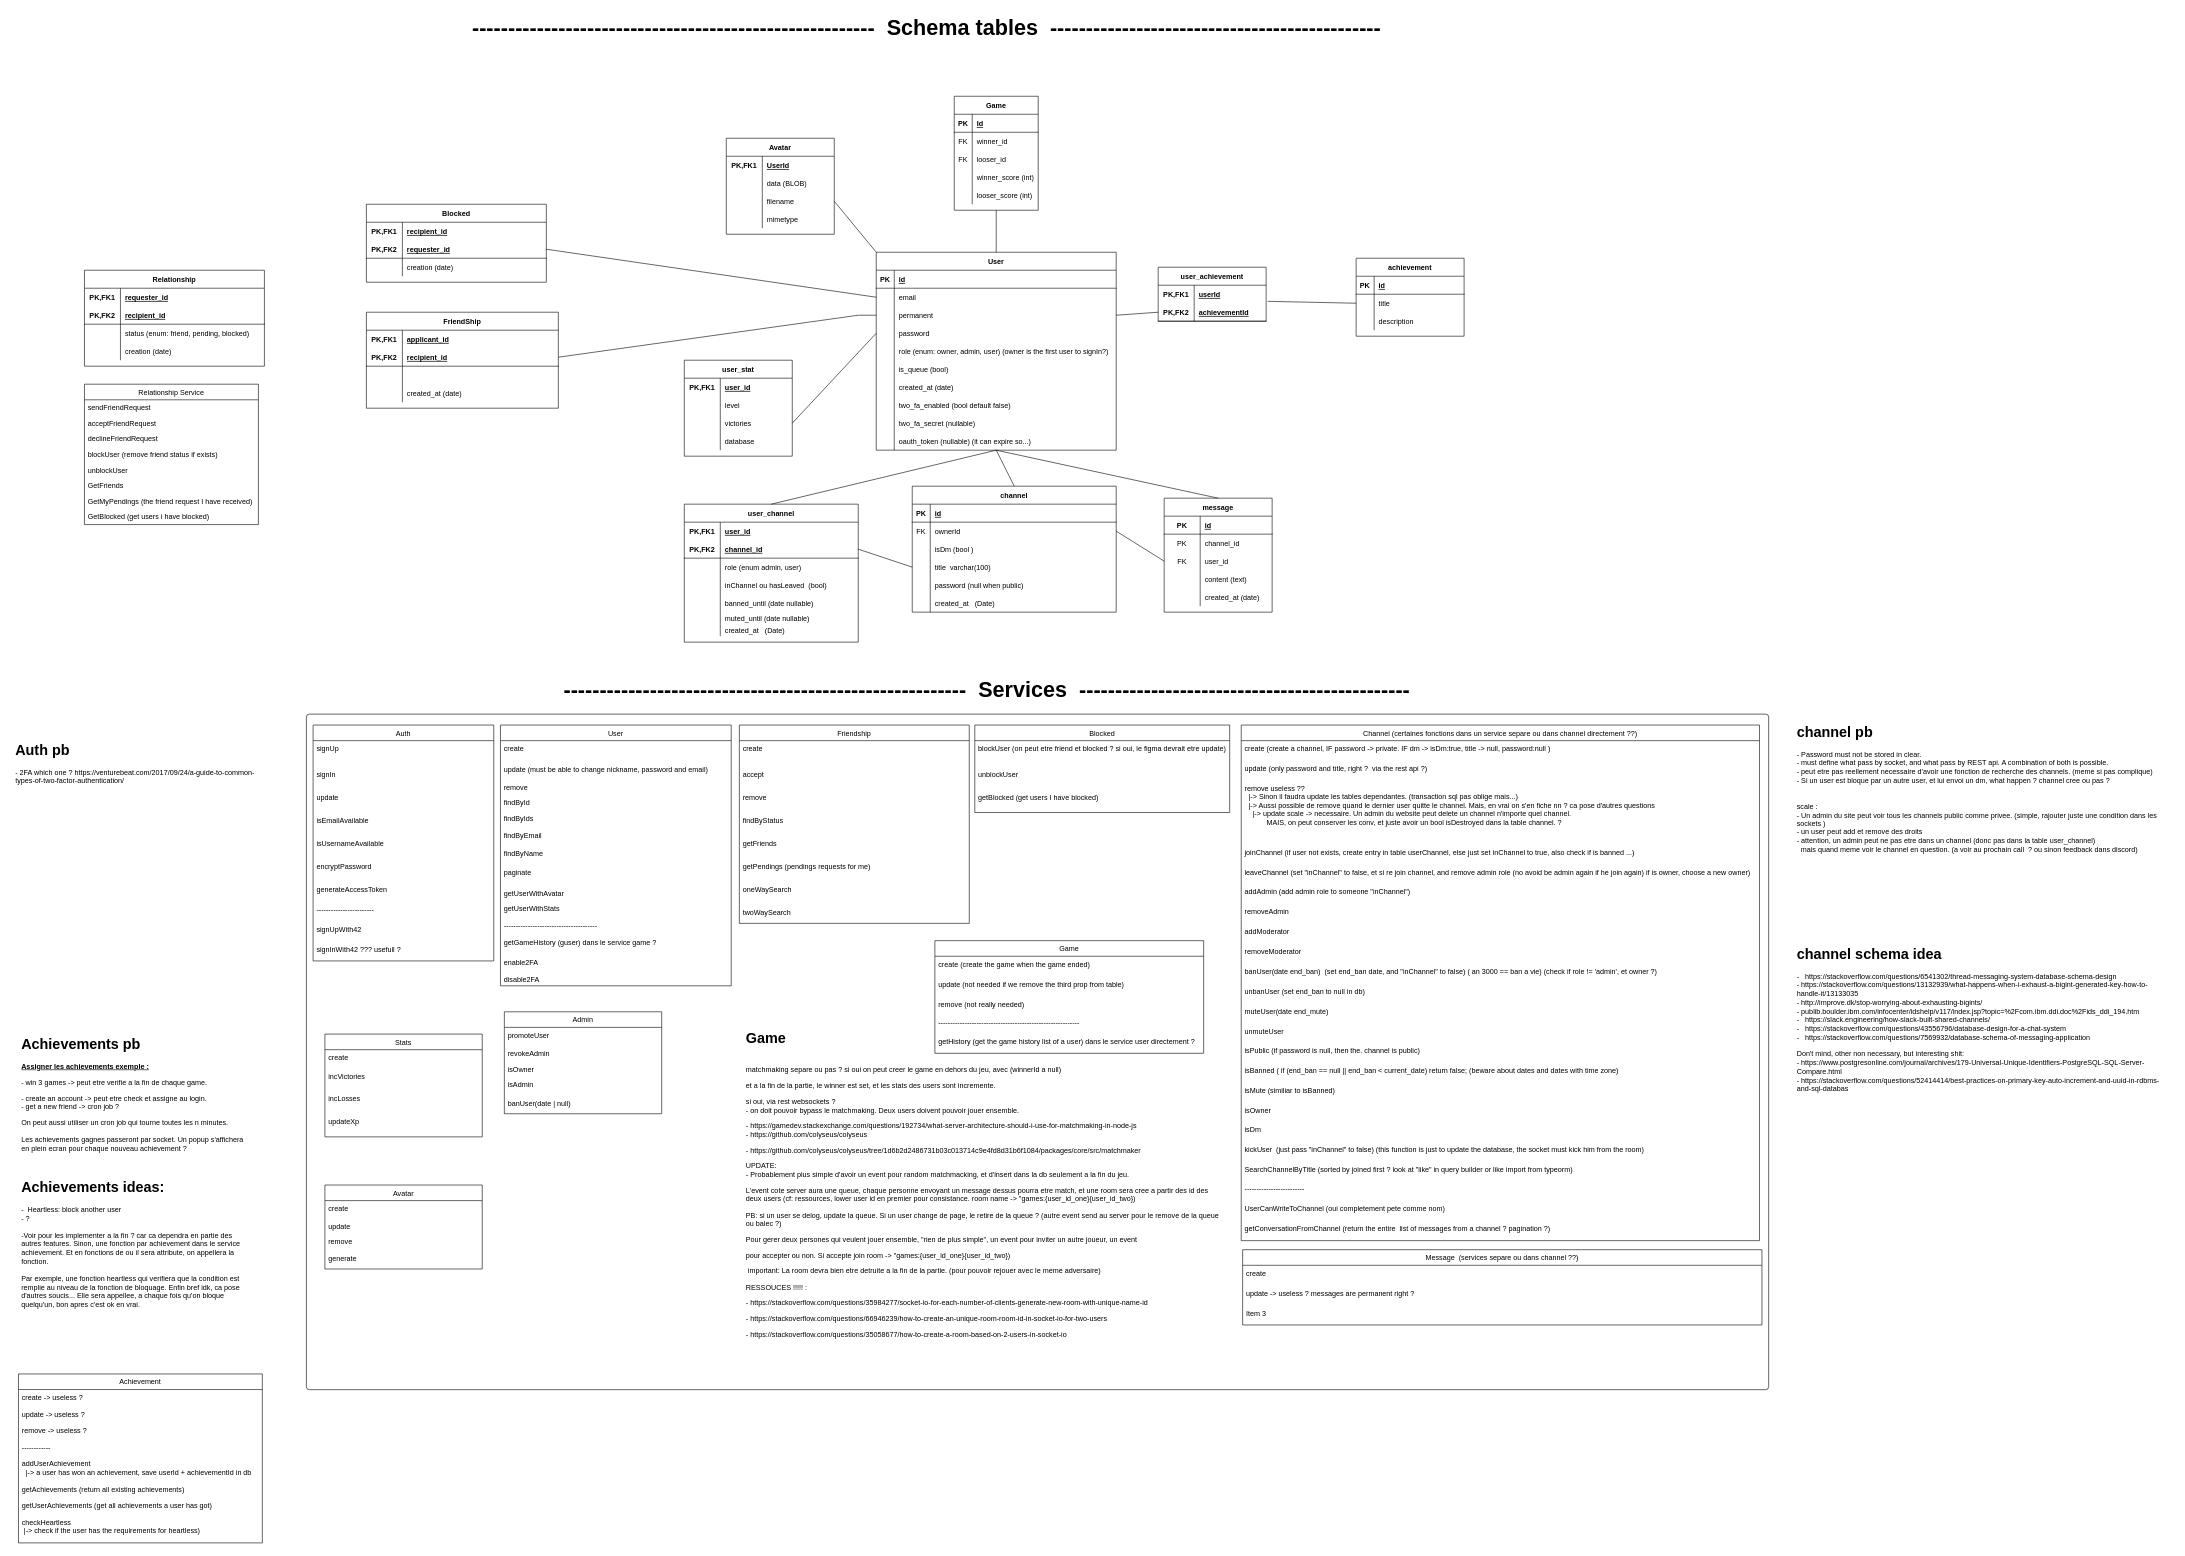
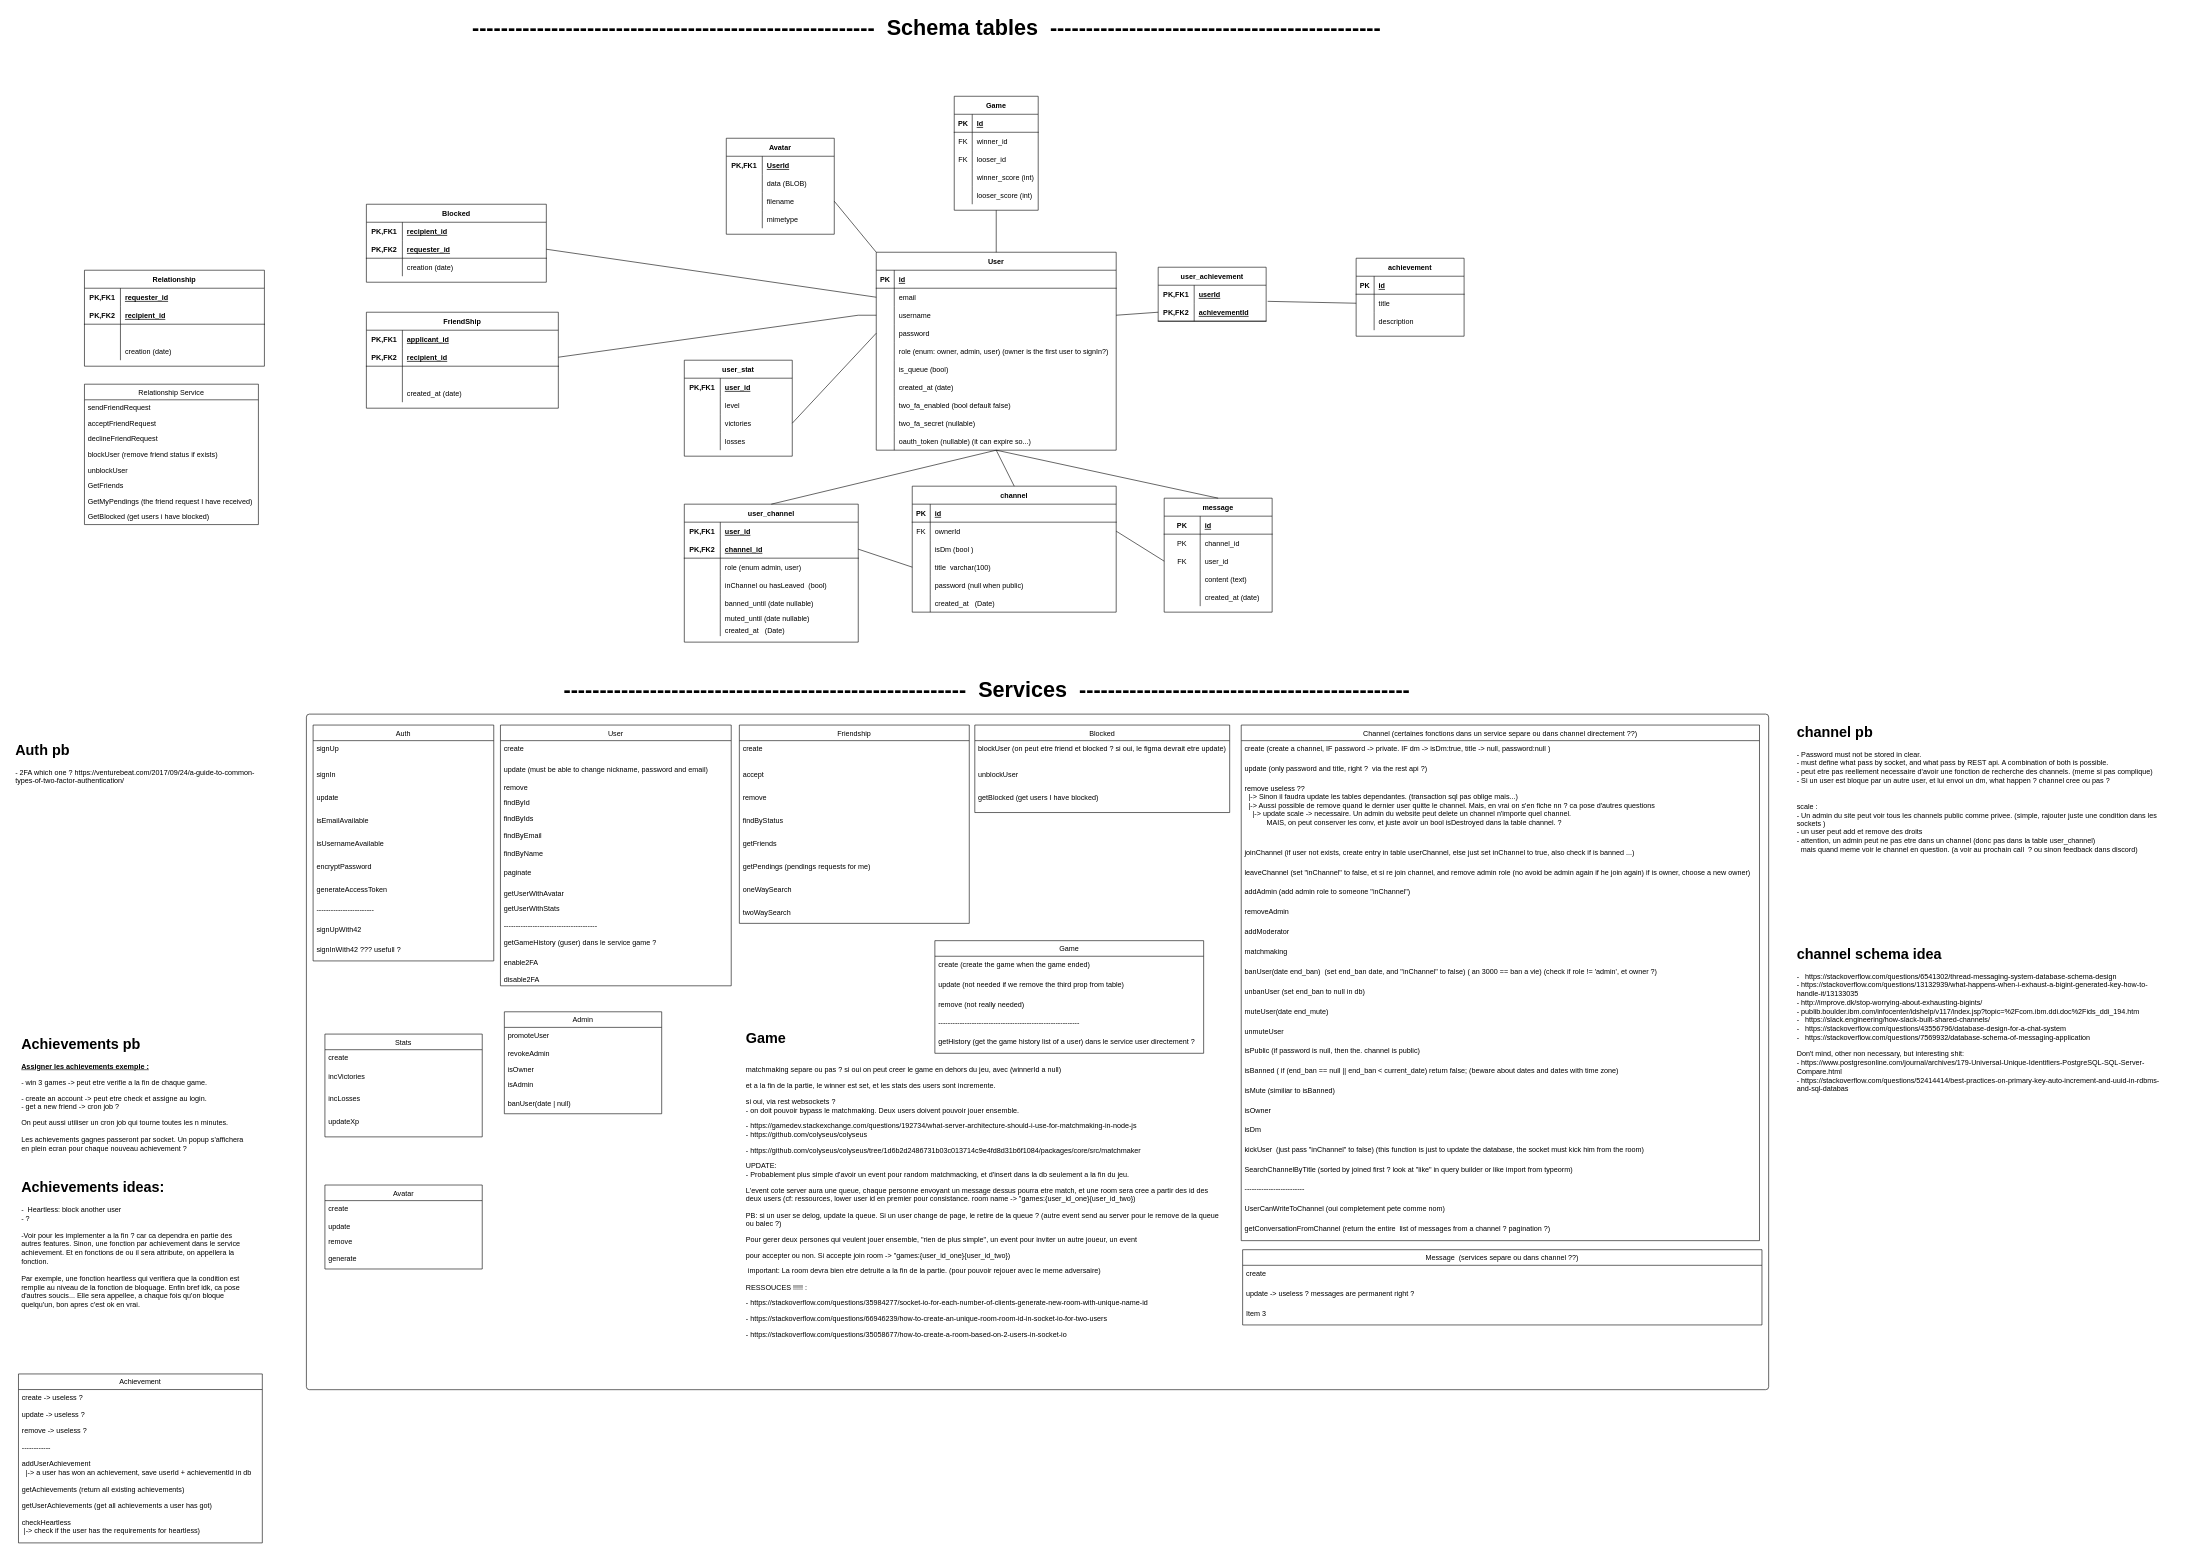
- <mxCell id="11" value="permanent" style="shape=partialRectangle;connectable=0;fillColor=none;top=0;left=0;bottom=0;right=0;align=left;spacingLeft=6;overflow=hidden;" parent="9" vertex="1"><mxGeometry x="30" width="370" height="30" as="geometry" /></mxCell>
+ <mxCell id="11" value="username" style="shape=partialRectangle;connectable=0;fillColor=none;top=0;left=0;bottom=0;right=0;align=left;spacingLeft=6;overflow=hidden;" parent="9" vertex="1"><mxGeometry x="30" width="370" height="30" as="geometry" /></mxCell>
- <mxCell id="176" value="status (enum: friend, pending, blocked)" style="shape=partialRectangle;connectable=0;fillColor=none;top=0;left=0;bottom=0;right=0;align=left;spacingLeft=6;overflow=hidden;" parent="174" vertex="1"><mxGeometry x="60" width="240" height="30" as="geometry" /></mxCell>
- <mxCell id="140" value="database" style="shape=partialRectangle;connectable=0;fillColor=none;top=0;left=0;bottom=0;right=0;align=left;spacingLeft=6;overflow=hidden;" parent="138" vertex="1"><mxGeometry x="60" width="120" height="30" as="geometry" /></mxCell>
+ <mxCell id="140" value="losses" style="shape=partialRectangle;connectable=0;fillColor=none;top=0;left=0;bottom=0;right=0;align=left;spacingLeft=6;overflow=hidden;" parent="138" vertex="1"><mxGeometry x="60" width="120" height="30" as="geometry" /></mxCell>
- <mxCell id="251" value="removeModerator" style="text;strokeColor=none;fillColor=none;align=left;verticalAlign=top;spacingLeft=4;spacingRight=4;overflow=hidden;rotatable=0;points=[[0,0.5],[1,0.5]];portConstraint=eastwest;" parent="242" vertex="1"><mxGeometry y="364.288" width="864.0" height="33.152" as="geometry" /></mxCell>
+ <mxCell id="251" value="matchmaking" style="text;strokeColor=none;fillColor=none;align=left;verticalAlign=top;spacingLeft=4;spacingRight=4;overflow=hidden;rotatable=0;points=[[0,0.5],[1,0.5]];portConstraint=eastwest;" parent="242" vertex="1"><mxGeometry y="364.288" width="864.0" height="33.152" as="geometry" /></mxCell>
